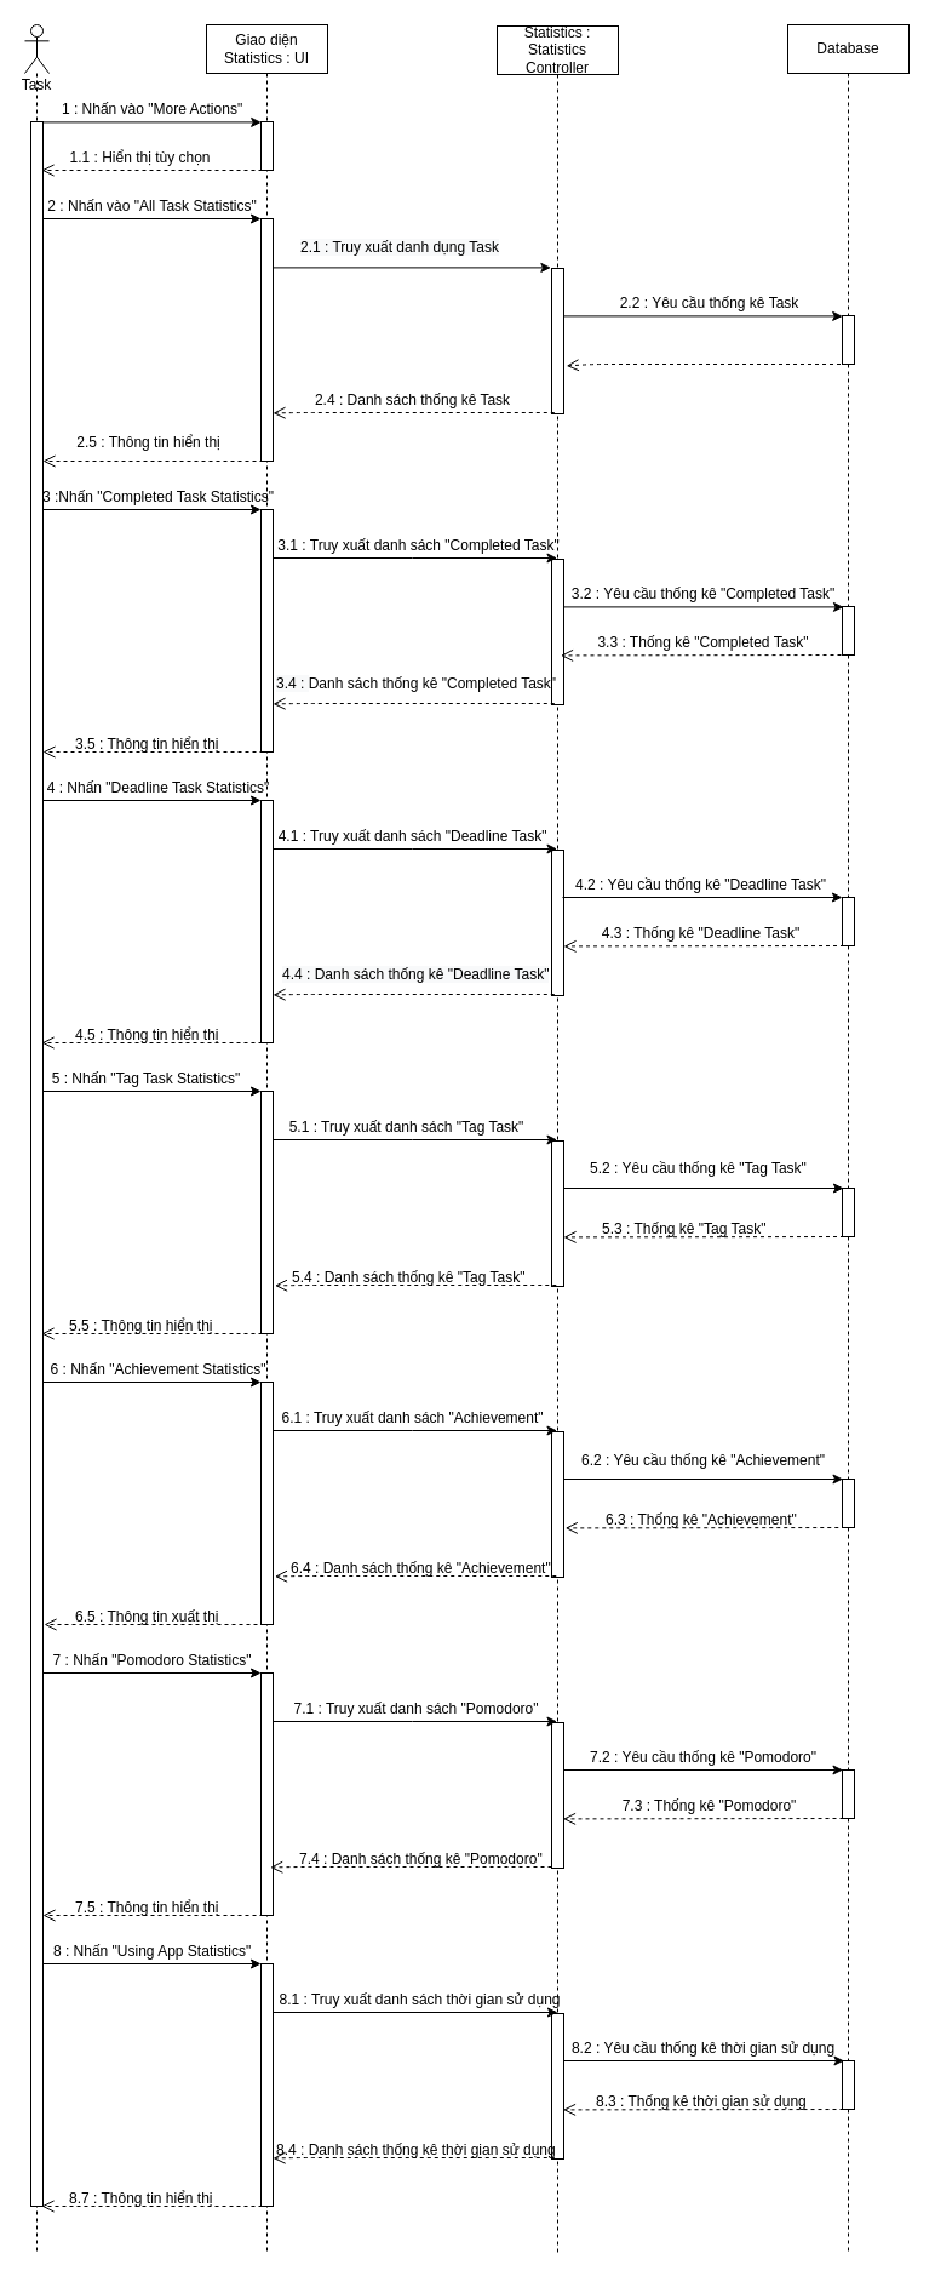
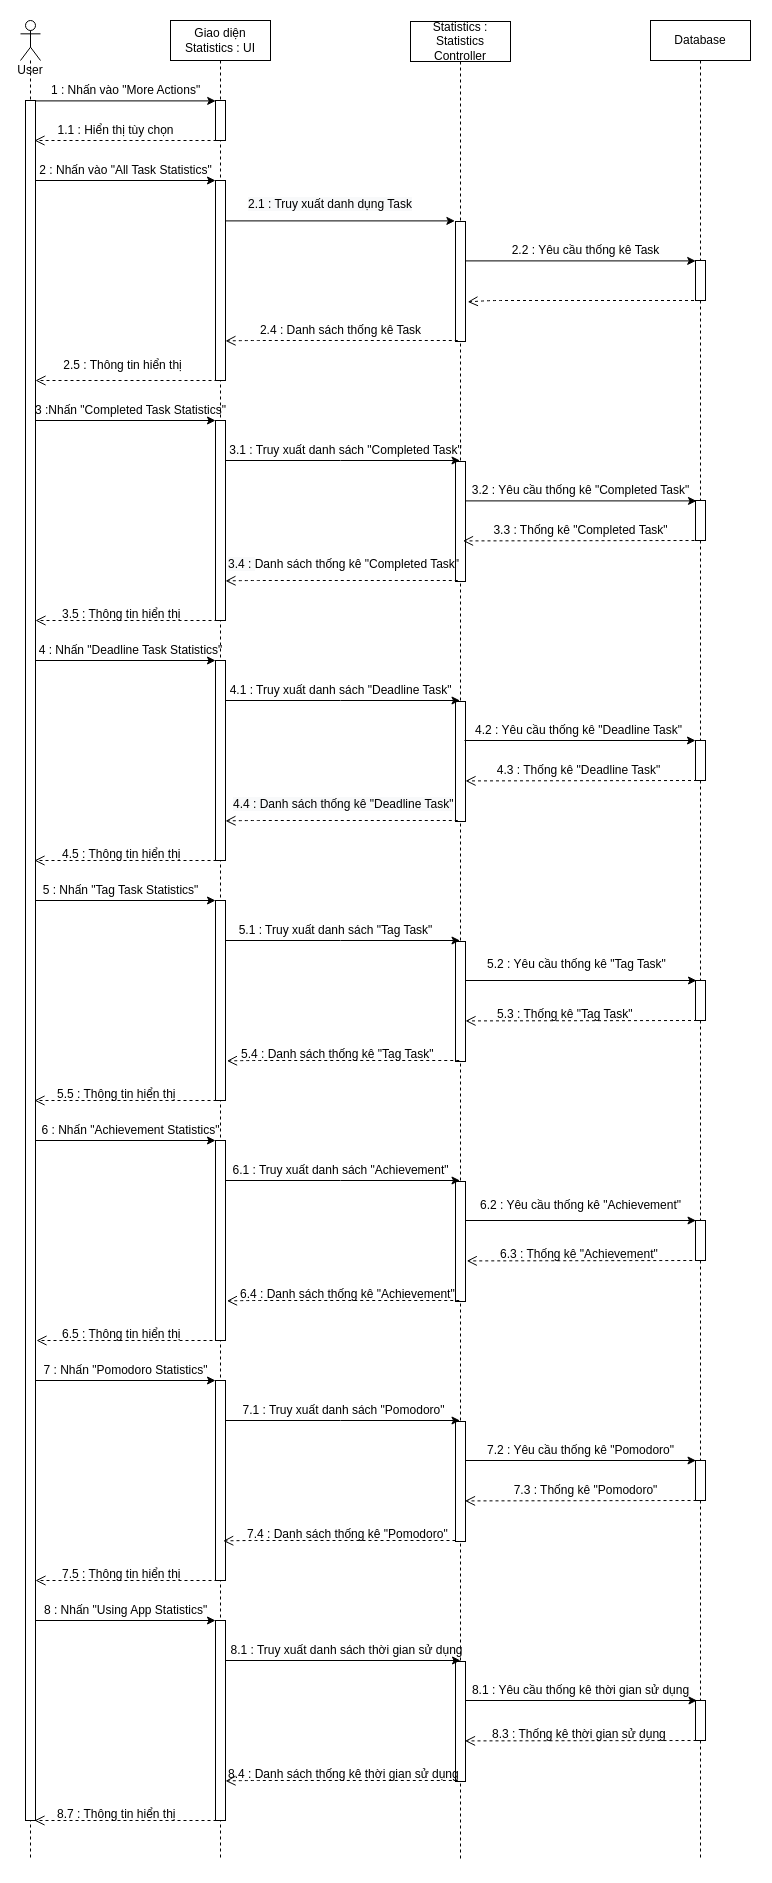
- <mxCell id="10" value="Task" style="shape=umlLifeline;participant=umlActor;perimeter=lifelinePerimeter;whiteSpace=wrap;html=1;container=1;collapsible=0;recursiveResize=0;verticalAlign=top;spacingTop=36;outlineConnect=0;" parent="1" vertex="1"><mxGeometry x="20" y="20" width="20" height="1840" as="geometry" /></mxCell>
+ <mxCell id="10" value="User" style="shape=umlLifeline;participant=umlActor;perimeter=lifelinePerimeter;whiteSpace=wrap;html=1;container=1;collapsible=0;recursiveResize=0;verticalAlign=top;spacingTop=36;outlineConnect=0;" parent="1" vertex="1"><mxGeometry x="20" y="20" width="20" height="1840" as="geometry" /></mxCell>
- <mxCell id="100" value="&lt;span style=&quot;text-align: center&quot;&gt;6.5 : Thông tin xuất thị&lt;/span&gt;" style="text;whiteSpace=wrap;html=1;" parent="1" vertex="1"><mxGeometry x="60" y="1320" width="140" height="30" as="geometry" /></mxCell>
+ <mxCell id="100" value="&lt;span style=&quot;text-align: center&quot;&gt;6.5 : Thông tin hiển thị&lt;/span&gt;" style="text;whiteSpace=wrap;html=1;" parent="1" vertex="1"><mxGeometry x="60" y="1320" width="140" height="30" as="geometry" /></mxCell>
- <mxCell id="73" value="8.2 : Yêu cầu thống kê thời gian sử dụng" style="text;html=1;align=center;verticalAlign=middle;resizable=0;points=[];autosize=1;" parent="1" vertex="1"><mxGeometry x="465" y="1680" width="230" height="20" as="geometry" /></mxCell>
+ <mxCell id="73" value="8.1 : Yêu cầu thống kê thời gian sử dụng" style="text;html=1;align=center;verticalAlign=middle;resizable=0;points=[];autosize=1;" parent="1" vertex="1"><mxGeometry x="465" y="1680" width="230" height="20" as="geometry" /></mxCell>
